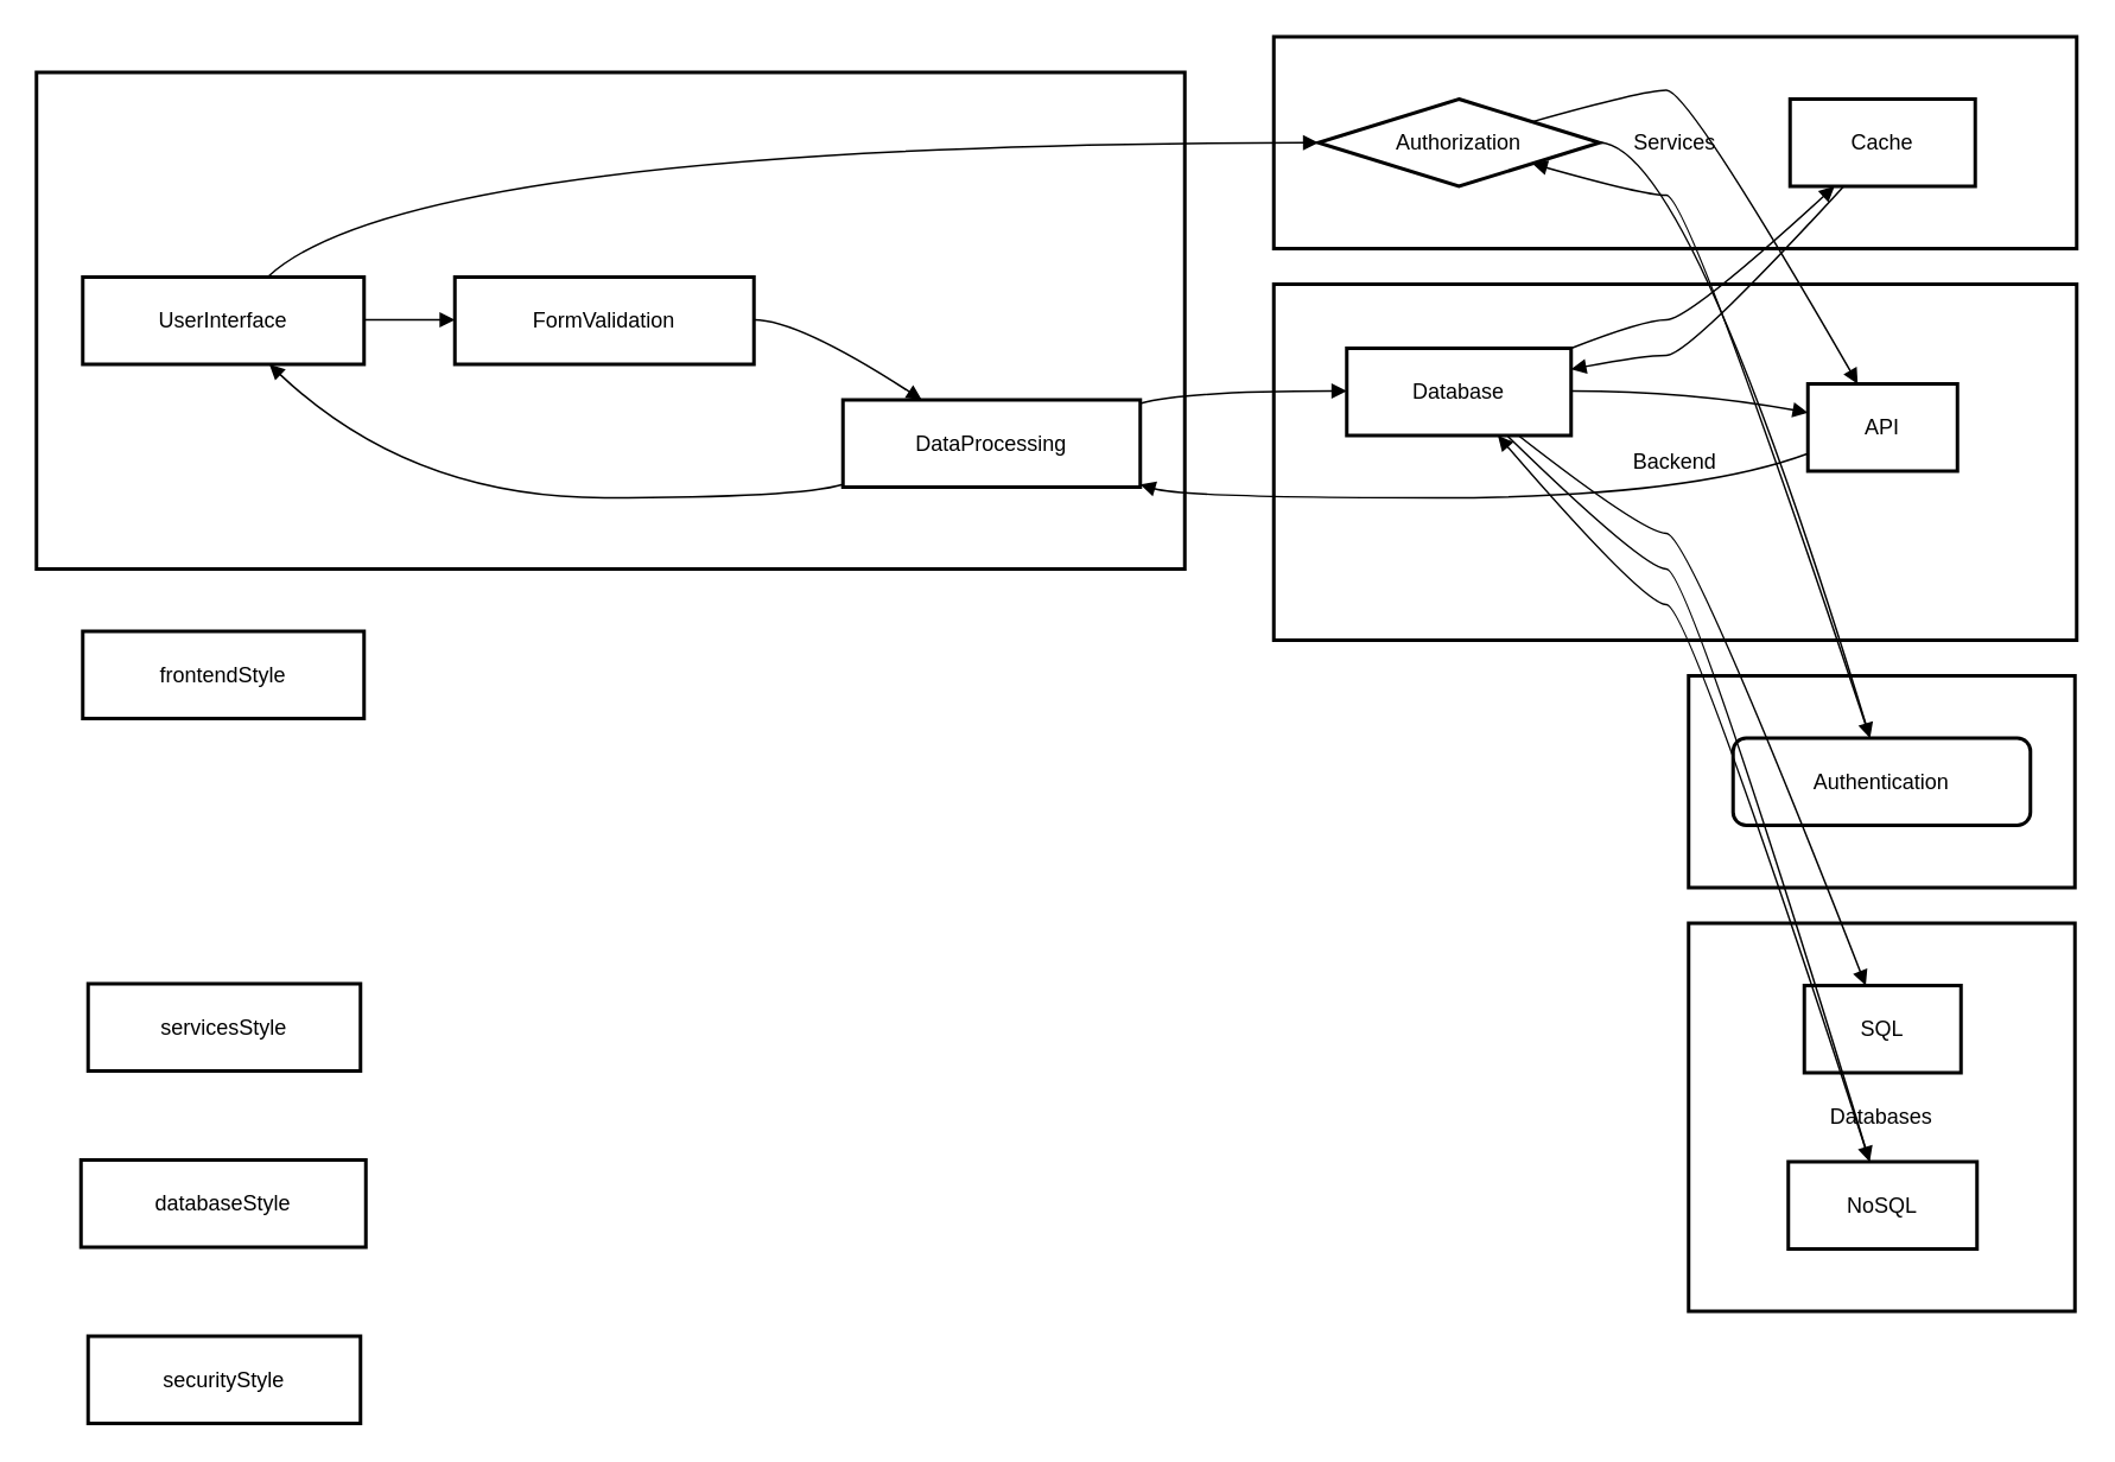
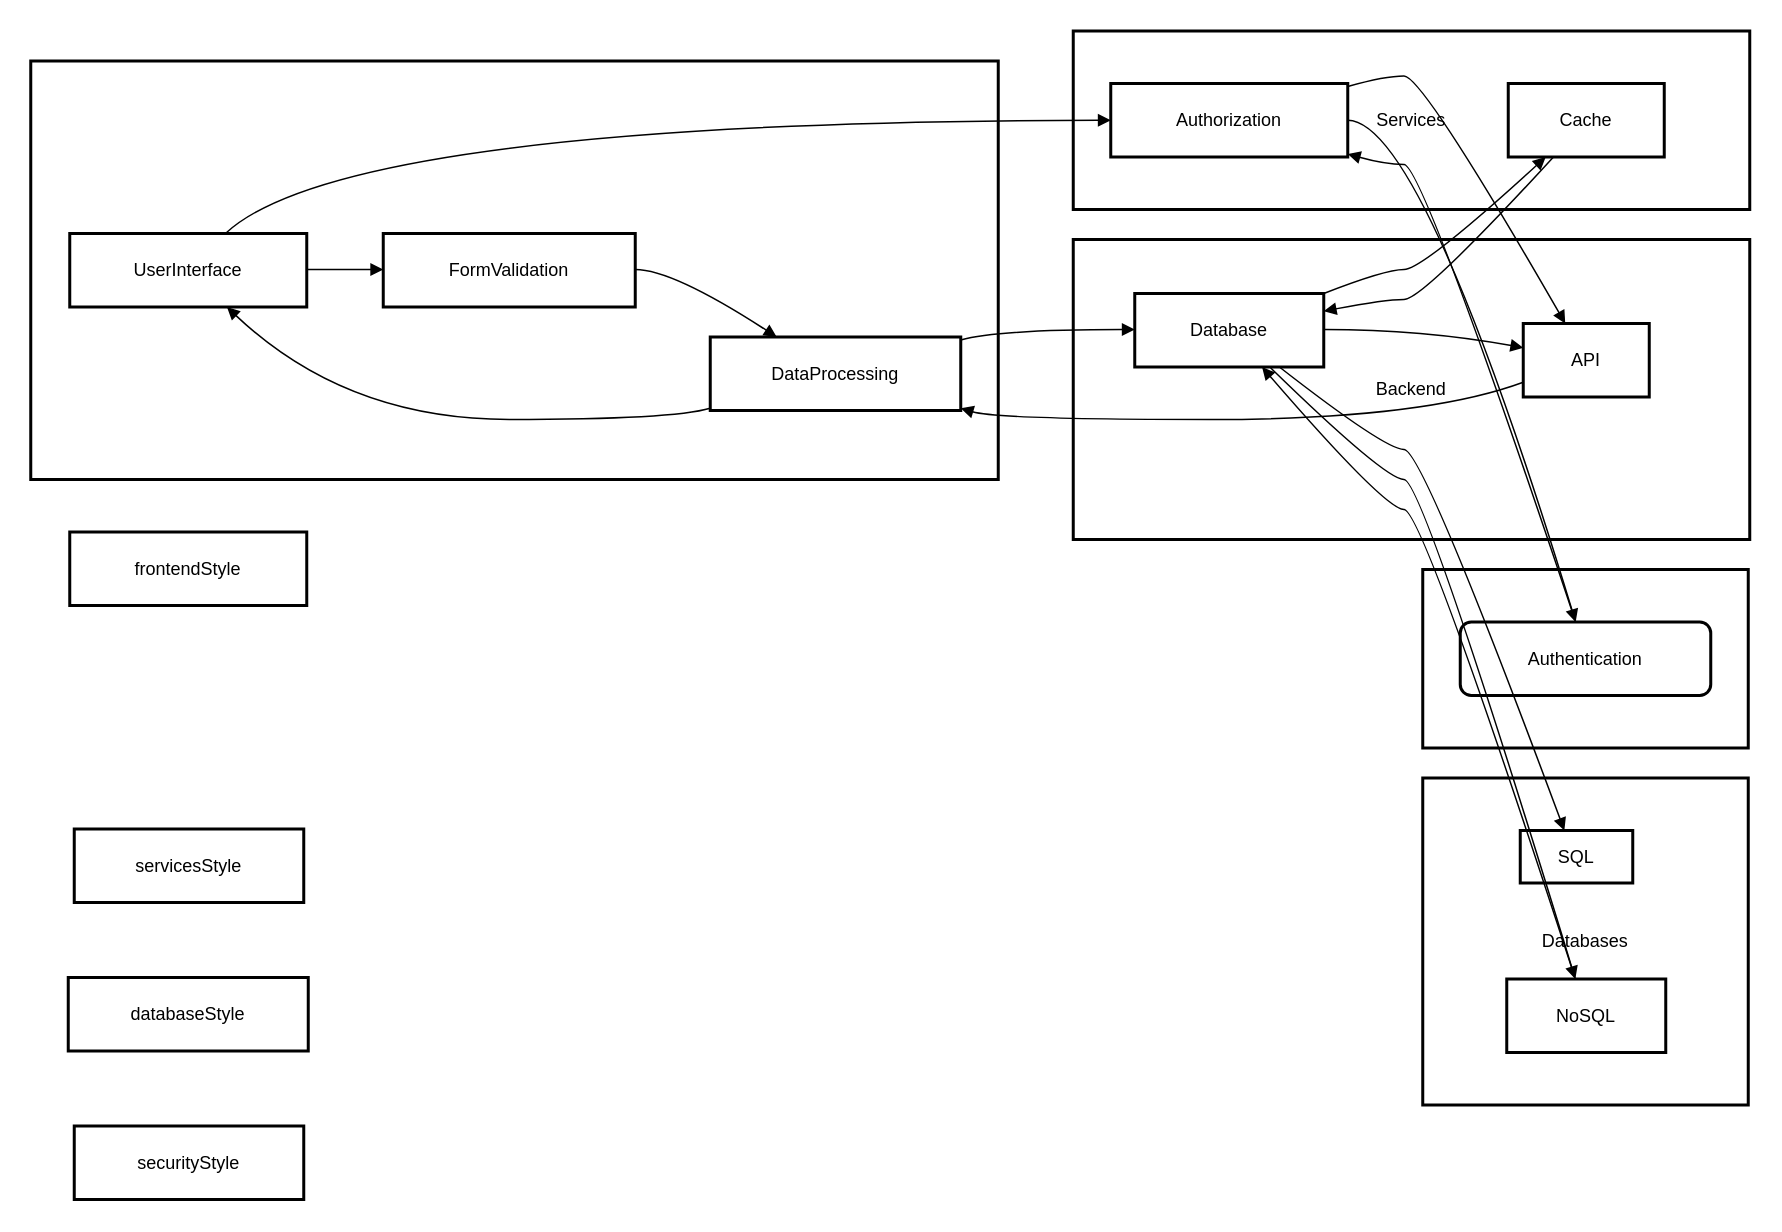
- <mxCell id="14" value="Authorization" style="rhombus;whiteSpace=wrap;strokeWidth=2;" vertex="1" parent="1"><mxGeometry x="740" y="55" width="158" height="49" as="geometry" /></mxCell>
+ <mxCell id="14" value="Authorization" style="whiteSpace=wrap;strokeWidth=2;" vertex="1" parent="1"><mxGeometry x="740" y="55" width="158" height="49" as="geometry" /></mxCell>
- <mxCell id="17" value="SQL" style="whiteSpace=wrap;strokeWidth=2;" vertex="1" parent="1"><mxGeometry x="1013" y="553" width="88" height="49" as="geometry" /></mxCell>
+ <mxCell id="17" value="SQL" style="whiteSpace=wrap;strokeWidth=2;" vertex="1" parent="1"><mxGeometry x="1013" y="553" width="75" height="35" as="geometry" /></mxCell>
